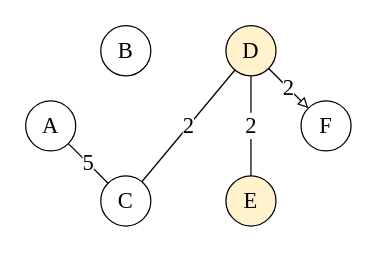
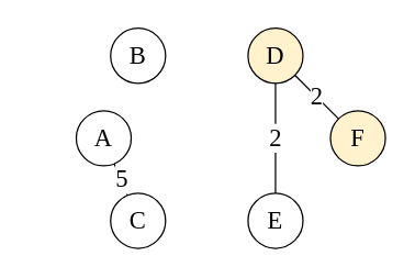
- <mxCell id="8" value="2" style="edgeStyle=none;html=1;fontFamily=Times New Roman;fontSize=18;endArrow=block;endFill=0;" edge="1" parent="1" source="9" target="11"><mxGeometry relative="1" as="geometry" /></mxCell>
+ <mxCell id="8" value="2" style="edgeStyle=none;html=1;fontFamily=Times New Roman;fontSize=18;endArrow=none;endFill=0;" edge="1" parent="1" source="9" target="11"><mxGeometry relative="1" as="geometry" /></mxCell>
- <mxCell id="3" value="A" style="ellipse;whiteSpace=wrap;html=1;aspect=fixed;fontSize=18;fontFamily=Times New Roman;" vertex="1" parent="1"><mxGeometry x="20" y="80" width="40" height="40" as="geometry" /></mxCell>
+ <mxCell id="3" value="A" style="ellipse;whiteSpace=wrap;html=1;aspect=fixed;fontSize=18;fontFamily=Times New Roman;" vertex="1" parent="1"><mxGeometry x="55" y="80" width="40" height="40" as="geometry" /></mxCell>
- <mxCell id="5" value="2" style="edgeStyle=none;html=1;fontFamily=Times New Roman;fontSize=18;endArrow=none;endFill=0;" edge="1" parent="1" source="6" target="9"><mxGeometry relative="1" as="geometry" /></mxCell>
- <mxCell id="11" value="F" style="ellipse;whiteSpace=wrap;html=1;aspect=fixed;fontSize=18;fontFamily=Times New Roman;" vertex="1" parent="1"><mxGeometry x="240" y="80" width="40" height="40" as="geometry" /></mxCell>
+ <mxCell id="11" value="F" style="ellipse;whiteSpace=wrap;html=1;aspect=fixed;fontSize=18;fontFamily=Times New Roman;fillColor=#fff2cc;" vertex="1" parent="1"><mxGeometry x="240" y="80" width="40" height="40" as="geometry" /></mxCell>
- <mxCell id="10" value="E" style="ellipse;whiteSpace=wrap;html=1;aspect=fixed;fontSize=18;fontFamily=Times New Roman;fillColor=#fff2cc;" vertex="1" parent="1"><mxGeometry x="180" y="140" width="40" height="40" as="geometry" /></mxCell>
+ <mxCell id="10" value="E" style="ellipse;whiteSpace=wrap;html=1;aspect=fixed;fontSize=18;fontFamily=Times New Roman;" vertex="1" parent="1"><mxGeometry x="180" y="140" width="40" height="40" as="geometry" /></mxCell>
